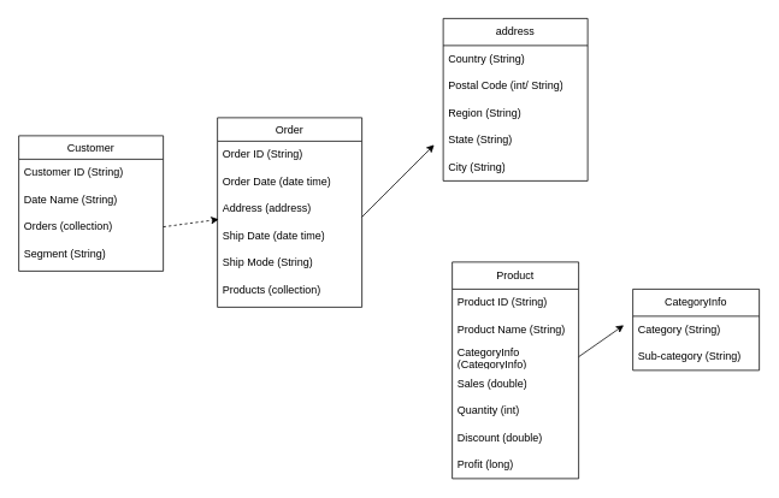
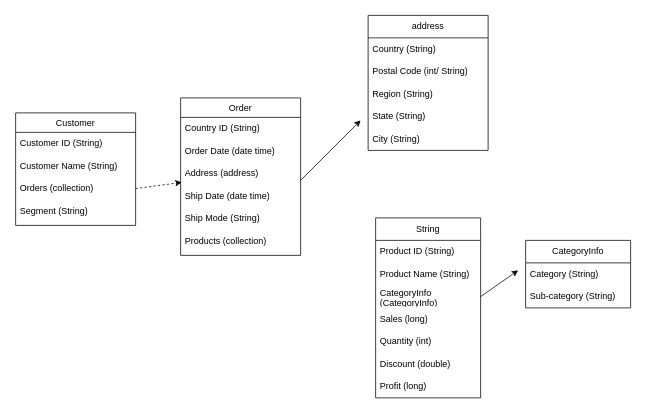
- <mxCell id="8" value="Order ID (String)" style="text;strokeColor=none;fillColor=none;align=left;verticalAlign=middle;spacingLeft=4;spacingRight=4;overflow=hidden;points=[[0,0.5],[1,0.5]];portConstraint=eastwest;rotatable=0;whiteSpace=wrap;html=1;" vertex="1" parent="7"><mxGeometry y="26" width="160" height="30" as="geometry" /></mxCell>
+ <mxCell id="8" value="Country ID (String)" style="text;strokeColor=none;fillColor=none;align=left;verticalAlign=middle;spacingLeft=4;spacingRight=4;overflow=hidden;points=[[0,0.5],[1,0.5]];portConstraint=eastwest;rotatable=0;whiteSpace=wrap;html=1;" vertex="1" parent="7"><mxGeometry y="26" width="160" height="30" as="geometry" /></mxCell>
- <mxCell id="4" value="Date Name (String)" style="text;strokeColor=none;fillColor=none;align=left;verticalAlign=middle;spacingLeft=4;spacingRight=4;overflow=hidden;points=[[0,0.5],[1,0.5]];portConstraint=eastwest;rotatable=0;whiteSpace=wrap;html=1;" vertex="1" parent="2"><mxGeometry y="56" width="160" height="30" as="geometry" /></mxCell>
+ <mxCell id="4" value="Customer Name (String)" style="text;strokeColor=none;fillColor=none;align=left;verticalAlign=middle;spacingLeft=4;spacingRight=4;overflow=hidden;points=[[0,0.5],[1,0.5]];portConstraint=eastwest;rotatable=0;whiteSpace=wrap;html=1;" vertex="1" parent="2"><mxGeometry y="56" width="160" height="30" as="geometry" /></mxCell>
- <mxCell id="14" value="Product" style="swimlane;fontStyle=0;childLayout=stackLayout;horizontal=1;startSize=30;horizontalStack=0;resizeParent=1;resizeParentMax=0;resizeLast=0;collapsible=1;marginBottom=0;whiteSpace=wrap;html=1;" vertex="1" parent="1"><mxGeometry x="500" y="290" width="140" height="240" as="geometry" /></mxCell>
+ <mxCell id="14" value="String" style="swimlane;fontStyle=0;childLayout=stackLayout;horizontal=1;startSize=30;horizontalStack=0;resizeParent=1;resizeParentMax=0;resizeLast=0;collapsible=1;marginBottom=0;whiteSpace=wrap;html=1;" vertex="1" parent="1"><mxGeometry x="500" y="290" width="140" height="240" as="geometry" /></mxCell>
- <mxCell id="18" value="Sales (double)" style="text;strokeColor=none;fillColor=none;align=left;verticalAlign=middle;spacingLeft=4;spacingRight=4;overflow=hidden;points=[[0,0.5],[1,0.5]];portConstraint=eastwest;rotatable=0;whiteSpace=wrap;html=1;" vertex="1" parent="14"><mxGeometry y="120" width="140" height="30" as="geometry" /></mxCell>
+ <mxCell id="18" value="Sales (long)" style="text;strokeColor=none;fillColor=none;align=left;verticalAlign=middle;spacingLeft=4;spacingRight=4;overflow=hidden;points=[[0,0.5],[1,0.5]];portConstraint=eastwest;rotatable=0;whiteSpace=wrap;html=1;" vertex="1" parent="14"><mxGeometry y="120" width="140" height="30" as="geometry" /></mxCell>
